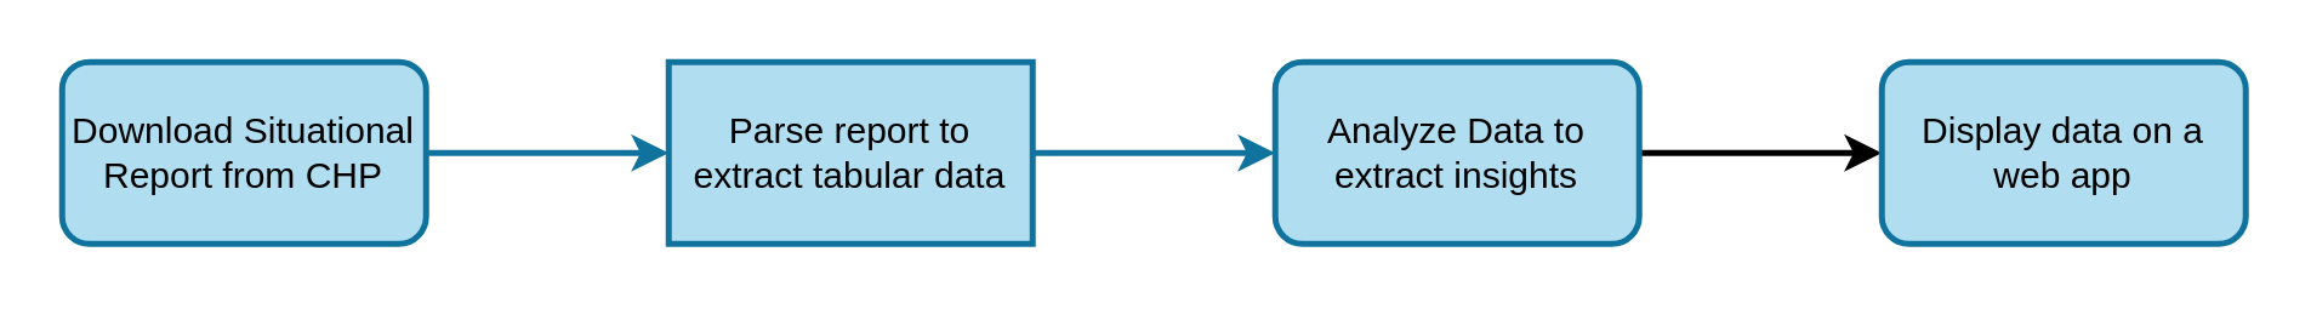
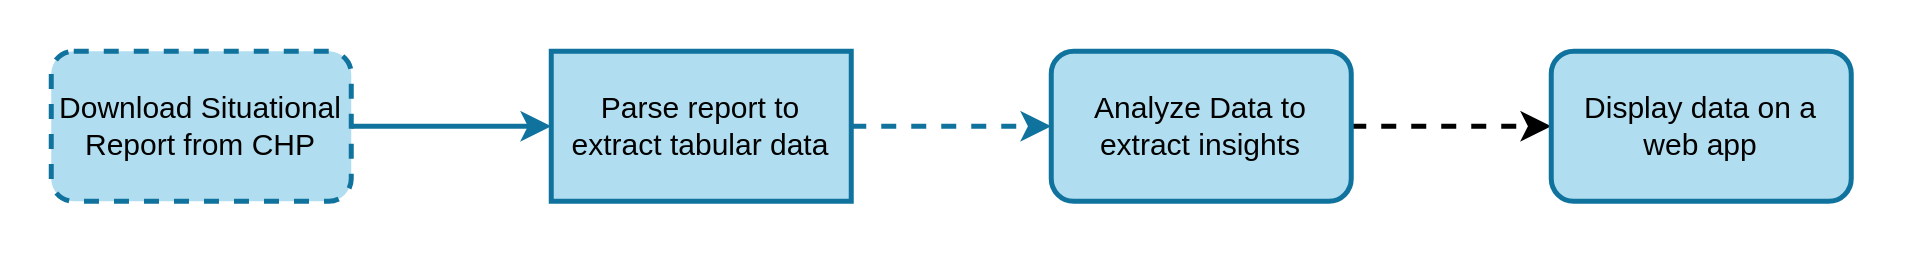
- <mxCell id="3" value="Download Situational Report from CHP" style="rounded=1;whiteSpace=wrap;html=1;strokeWidth=2;fillColor=#b1ddf0;strokeColor=#10739e;" vertex="1" parent="1"><mxGeometry x="20" y="20" width="120" height="60" as="geometry" /></mxCell>
+ <mxCell id="3" value="Download Situational Report from CHP" style="rounded=1;whiteSpace=wrap;html=1;strokeWidth=2;fillColor=#b1ddf0;strokeColor=#10739e;dashed=1;" vertex="1" parent="1"><mxGeometry x="20" y="20" width="120" height="60" as="geometry" /></mxCell>
- <mxCell id="4" value="" style="edgeStyle=orthogonalEdgeStyle;rounded=0;orthogonalLoop=1;jettySize=auto;html=1;strokeWidth=2;fillColor=#b1ddf0;strokeColor=#10739e;" edge="1" parent="1" source="5" target="7"><mxGeometry relative="1" as="geometry" /></mxCell>
+ <mxCell id="4" value="" style="edgeStyle=orthogonalEdgeStyle;rounded=0;orthogonalLoop=1;jettySize=auto;html=1;strokeWidth=2;fillColor=#b1ddf0;strokeColor=#10739e;dashed=1;" edge="1" parent="1" source="5" target="7"><mxGeometry relative="1" as="geometry" /></mxCell>
- <mxCell id="6" value="" style="edgeStyle=orthogonalEdgeStyle;rounded=0;orthogonalLoop=1;jettySize=auto;html=1;strokeWidth=2;fontColor=#FFFFFF;" edge="1" parent="1" source="7" target="8"><mxGeometry relative="1" as="geometry" /></mxCell>
+ <mxCell id="6" value="" style="edgeStyle=orthogonalEdgeStyle;rounded=0;orthogonalLoop=1;jettySize=auto;html=1;strokeWidth=2;fontColor=#FFFFFF;dashed=1;" edge="1" parent="1" source="7" target="8"><mxGeometry relative="1" as="geometry" /></mxCell>
